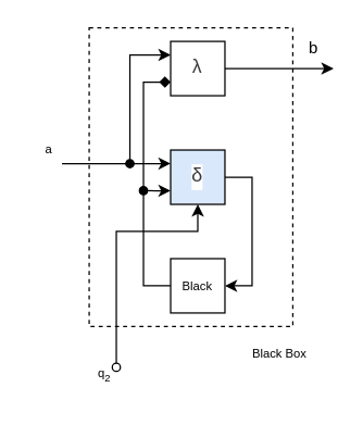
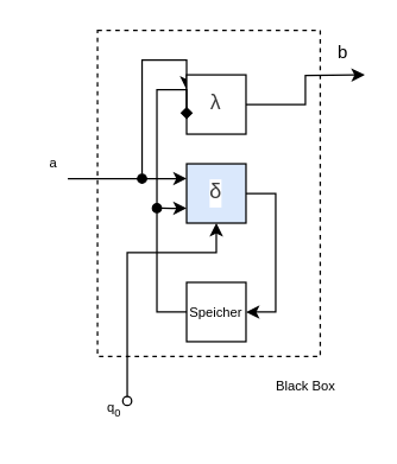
- <mxCell id="4" value="&lt;div style=&quot;color: rgb(59, 59, 59); background-color: rgb(255, 255, 255); font-family: Consolas, &amp;quot;Courier New&amp;quot;, monospace; font-size: 14px; line-height: 19px;&quot;&gt;λ&lt;/div&gt;" style="rounded=0;whiteSpace=wrap;html=1;" parent="1" vertex="1"><mxGeometry x="125" y="30" width="40" height="40" as="geometry" /></mxCell>
+ <mxCell id="4" value="&lt;div style=&quot;color: rgb(59, 59, 59); background-color: rgb(255, 255, 255); font-family: Consolas, &amp;quot;Courier New&amp;quot;, monospace; font-size: 14px; line-height: 19px;&quot;&gt;λ&lt;/div&gt;" style="rounded=0;whiteSpace=wrap;html=1;" parent="1" vertex="1"><mxGeometry x="125" y="50" width="40" height="40" as="geometry" /></mxCell>
- <mxCell id="11" value="&lt;font style=&quot;font-size: 9px;&quot;&gt;Black&lt;/font&gt;" style="rounded=0;whiteSpace=wrap;html=1;" parent="1" vertex="1"><mxGeometry x="125" y="190" width="40" height="40" as="geometry" /></mxCell>
+ <mxCell id="11" value="&lt;font style=&quot;font-size: 9px;&quot;&gt;Speicher&lt;/font&gt;" style="rounded=0;whiteSpace=wrap;html=1;" parent="1" vertex="1"><mxGeometry x="125" y="190" width="40" height="40" as="geometry" /></mxCell>
- <mxCell id="13" value="q&lt;sub&gt;2&lt;/sub&gt;" style="text;html=1;align=center;verticalAlign=middle;resizable=0;points=[];autosize=1;strokeColor=none;fillColor=none;fontSize=9;" parent="1" vertex="1"><mxGeometry x="61" y="261" width="30" height="30" as="geometry" /></mxCell>
+ <mxCell id="13" value="q&lt;sub&gt;0&lt;/sub&gt;" style="text;html=1;align=center;verticalAlign=middle;resizable=0;points=[];autosize=1;strokeColor=none;fillColor=none;fontSize=9;" parent="1" vertex="1"><mxGeometry x="61" y="261" width="30" height="30" as="geometry" /></mxCell>
